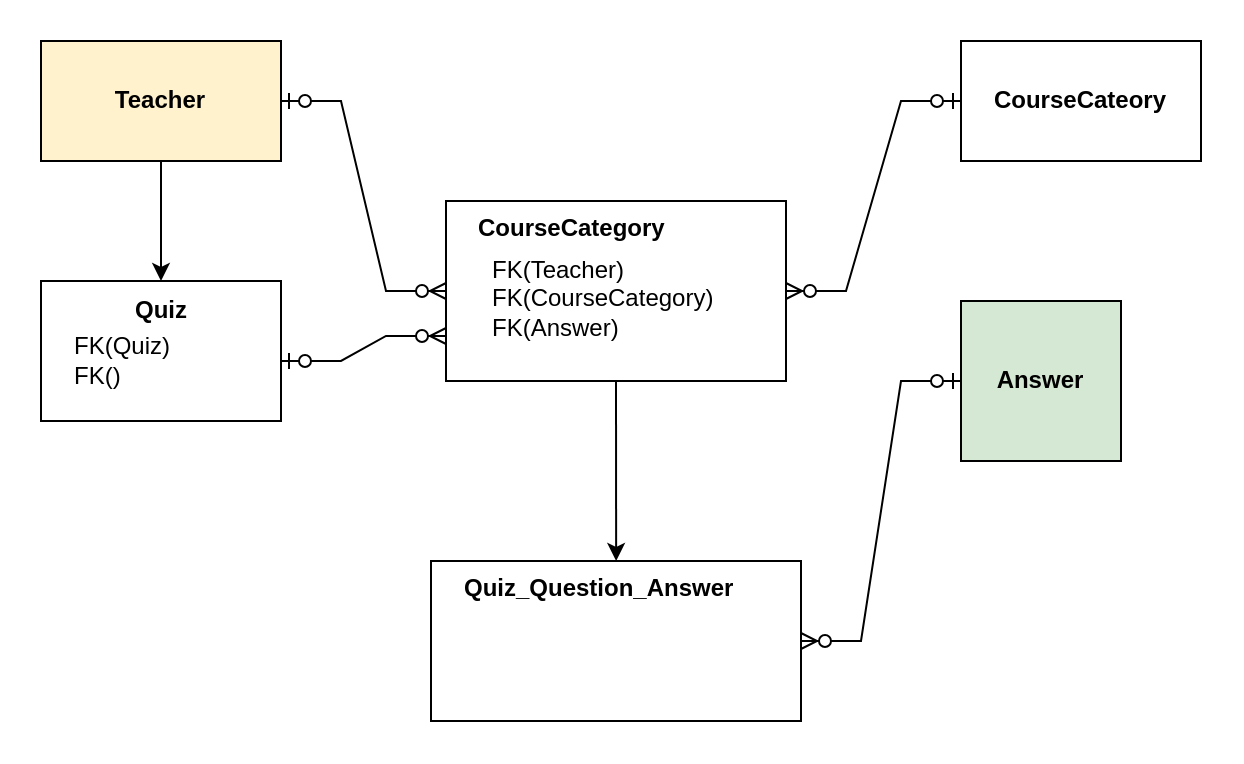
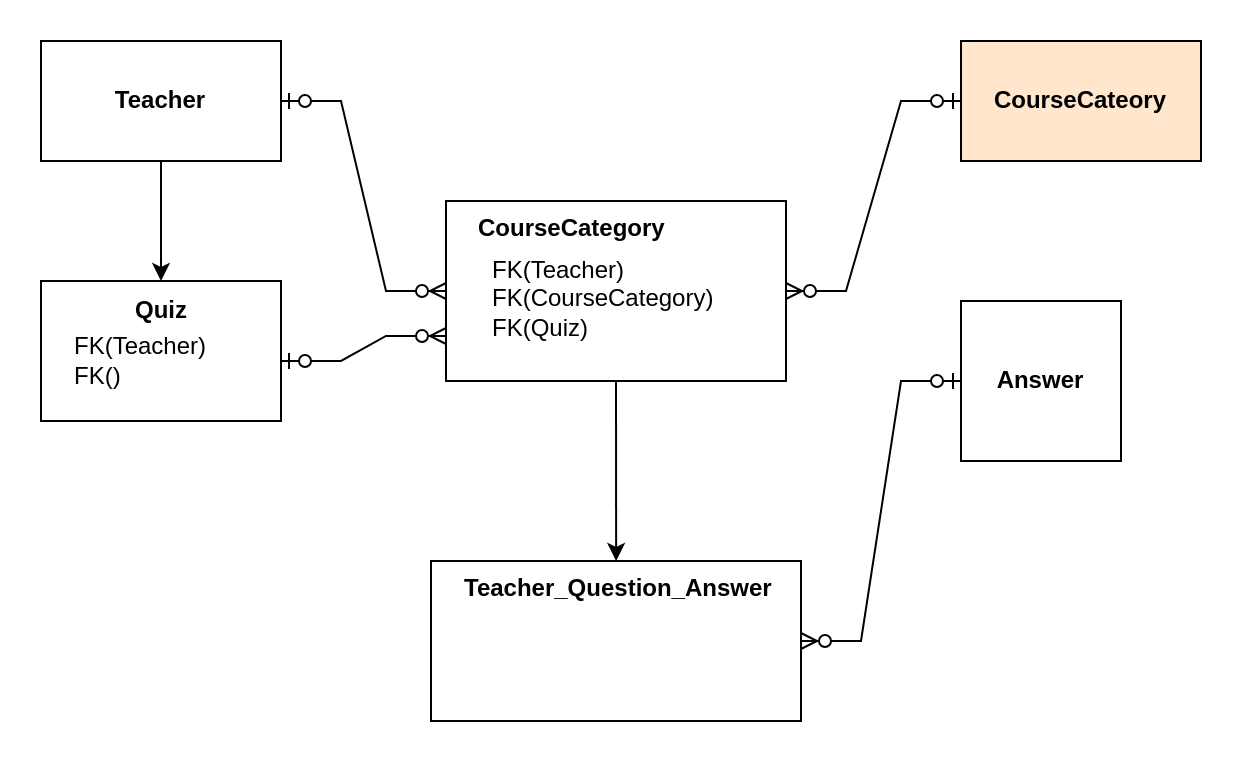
- <mxCell id="15" value="Teacher" style="rounded=0;whiteSpace=wrap;html=1;fontStyle=1;fillColor=#fff2cc;" vertex="1" parent="1"><mxGeometry x="20" y="20" width="120" height="60" as="geometry" /></mxCell>
+ <mxCell id="15" value="Teacher" style="rounded=0;whiteSpace=wrap;html=1;fontStyle=1" vertex="1" parent="1"><mxGeometry x="20" y="20" width="120" height="60" as="geometry" /></mxCell>
- <mxCell id="16" value="CourseCateory" style="rounded=0;whiteSpace=wrap;html=1;fontStyle=1" vertex="1" parent="1"><mxGeometry x="480" y="20" width="120" height="60" as="geometry" /></mxCell>
+ <mxCell id="16" value="CourseCateory" style="rounded=0;whiteSpace=wrap;html=1;fontStyle=1;fillColor=#ffe6cc;" vertex="1" parent="1"><mxGeometry x="480" y="20" width="120" height="60" as="geometry" /></mxCell>
- <mxCell id="6" value="&lt;div&gt;FK(Teacher)&lt;/div&gt;&lt;div&gt;FK(CourseCategory)&lt;br&gt;&lt;/div&gt;&lt;div&gt;FK(Answer)&lt;br&gt;&lt;/div&gt;" style="text;html=1;align=left;verticalAlign=middle;resizable=0;points=[];autosize=1;strokeColor=none;fillColor=none;" parent="4" vertex="1"><mxGeometry x="21.25" y="18.636" width="130" height="60" as="geometry" /></mxCell>
+ <mxCell id="6" value="&lt;div&gt;FK(Teacher)&lt;/div&gt;&lt;div&gt;FK(CourseCategory)&lt;br&gt;&lt;/div&gt;&lt;div&gt;FK(Quiz)&lt;br&gt;&lt;/div&gt;" style="text;html=1;align=left;verticalAlign=middle;resizable=0;points=[];autosize=1;strokeColor=none;fillColor=none;" parent="4" vertex="1"><mxGeometry x="21.25" y="18.636" width="130" height="60" as="geometry" /></mxCell>
- <mxCell id="19" value="&lt;div&gt;FK(Quiz)&lt;/div&gt;&lt;div&gt;FK()&lt;br&gt;&lt;/div&gt;" style="text;html=1;align=left;verticalAlign=middle;resizable=0;points=[];autosize=1;strokeColor=none;fillColor=none;" vertex="1" parent="1"><mxGeometry x="34.995" y="159.999" width="90" height="40" as="geometry" /></mxCell>
+ <mxCell id="19" value="&lt;div&gt;FK(Teacher)&lt;/div&gt;&lt;div&gt;FK()&lt;br&gt;&lt;/div&gt;" style="text;html=1;align=left;verticalAlign=middle;resizable=0;points=[];autosize=1;strokeColor=none;fillColor=none;" vertex="1" parent="1"><mxGeometry x="34.995" y="159.999" width="90" height="40" as="geometry" /></mxCell>
- <mxCell id="8" value="Answer" style="whiteSpace=wrap;html=1;aspect=fixed;fontStyle=1;fillColor=#d5e8d4;" vertex="1" parent="1"><mxGeometry x="480" y="150" width="80" height="80" as="geometry" /></mxCell>
+ <mxCell id="8" value="Answer" style="whiteSpace=wrap;html=1;aspect=fixed;fontStyle=1" vertex="1" parent="1"><mxGeometry x="480" y="150" width="80" height="80" as="geometry" /></mxCell>
- <mxCell id="11" value="Quiz_Question_Answer" style="text;whiteSpace=wrap;html=1;fontStyle=1" vertex="1" parent="9"><mxGeometry x="15.417" width="169.583" height="21.818" as="geometry" /></mxCell>
+ <mxCell id="11" value="Teacher_Question_Answer" style="text;whiteSpace=wrap;html=1;fontStyle=1" vertex="1" parent="9"><mxGeometry x="15.417" width="169.583" height="21.818" as="geometry" /></mxCell>
